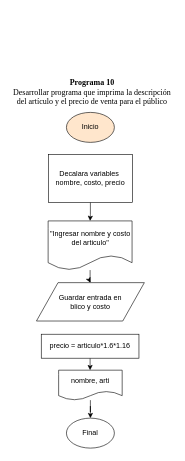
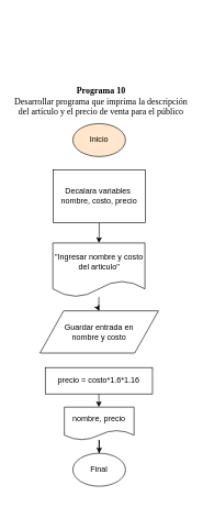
- <mxCell id="4" value="&lt;div&gt;Guardar entrada en &lt;br&gt;&lt;/div&gt;&lt;div&gt;blico y costo&lt;br&gt;&lt;/div&gt;" style="shape=parallelogram;perimeter=parallelogramPerimeter;whiteSpace=wrap;html=1;" vertex="1" parent="1"><mxGeometry x="60" y="304" width="180" height="64" as="geometry" /></mxCell>
+ <mxCell id="4" value="&lt;div&gt;Guardar entrada en &lt;br&gt;&lt;/div&gt;&lt;div&gt;nombre y costo&lt;br&gt;&lt;/div&gt;" style="shape=parallelogram;perimeter=parallelogramPerimeter;whiteSpace=wrap;html=1;" vertex="1" parent="1"><mxGeometry x="60" y="304" width="180" height="64" as="geometry" /></mxCell>
- <mxCell id="10" value="precio = articulo*1.6*1.16" style="rounded=0;whiteSpace=wrap;html=1;" vertex="1" parent="1"><mxGeometry x="68" y="390" width="163" height="40" as="geometry" /></mxCell>
+ <mxCell id="10" value="precio = costo*1.6*1.16" style="rounded=0;whiteSpace=wrap;html=1;" vertex="1" parent="1"><mxGeometry x="68" y="390" width="163" height="40" as="geometry" /></mxCell>
- <mxCell id="12" value="nombre, arti" style="shape=document;whiteSpace=wrap;html=1;boundedLbl=1;" vertex="1" parent="1"><mxGeometry x="97" y="450" width="106" height="50" as="geometry" /></mxCell>
+ <mxCell id="12" value="nombre, precio" style="shape=document;whiteSpace=wrap;html=1;boundedLbl=1;" vertex="1" parent="1"><mxGeometry x="97" y="450" width="106" height="50" as="geometry" /></mxCell>
- <mxCell id="3" value="Final" style="ellipse;whiteSpace=wrap;html=1;" vertex="1" parent="1"><mxGeometry x="110" y="530" width="80" height="50" as="geometry" /></mxCell>
+ <mxCell id="3" value="Final" style="ellipse;whiteSpace=wrap;html=1;" vertex="1" parent="1"><mxGeometry x="110" y="520" width="80" height="50" as="geometry" /></mxCell>
